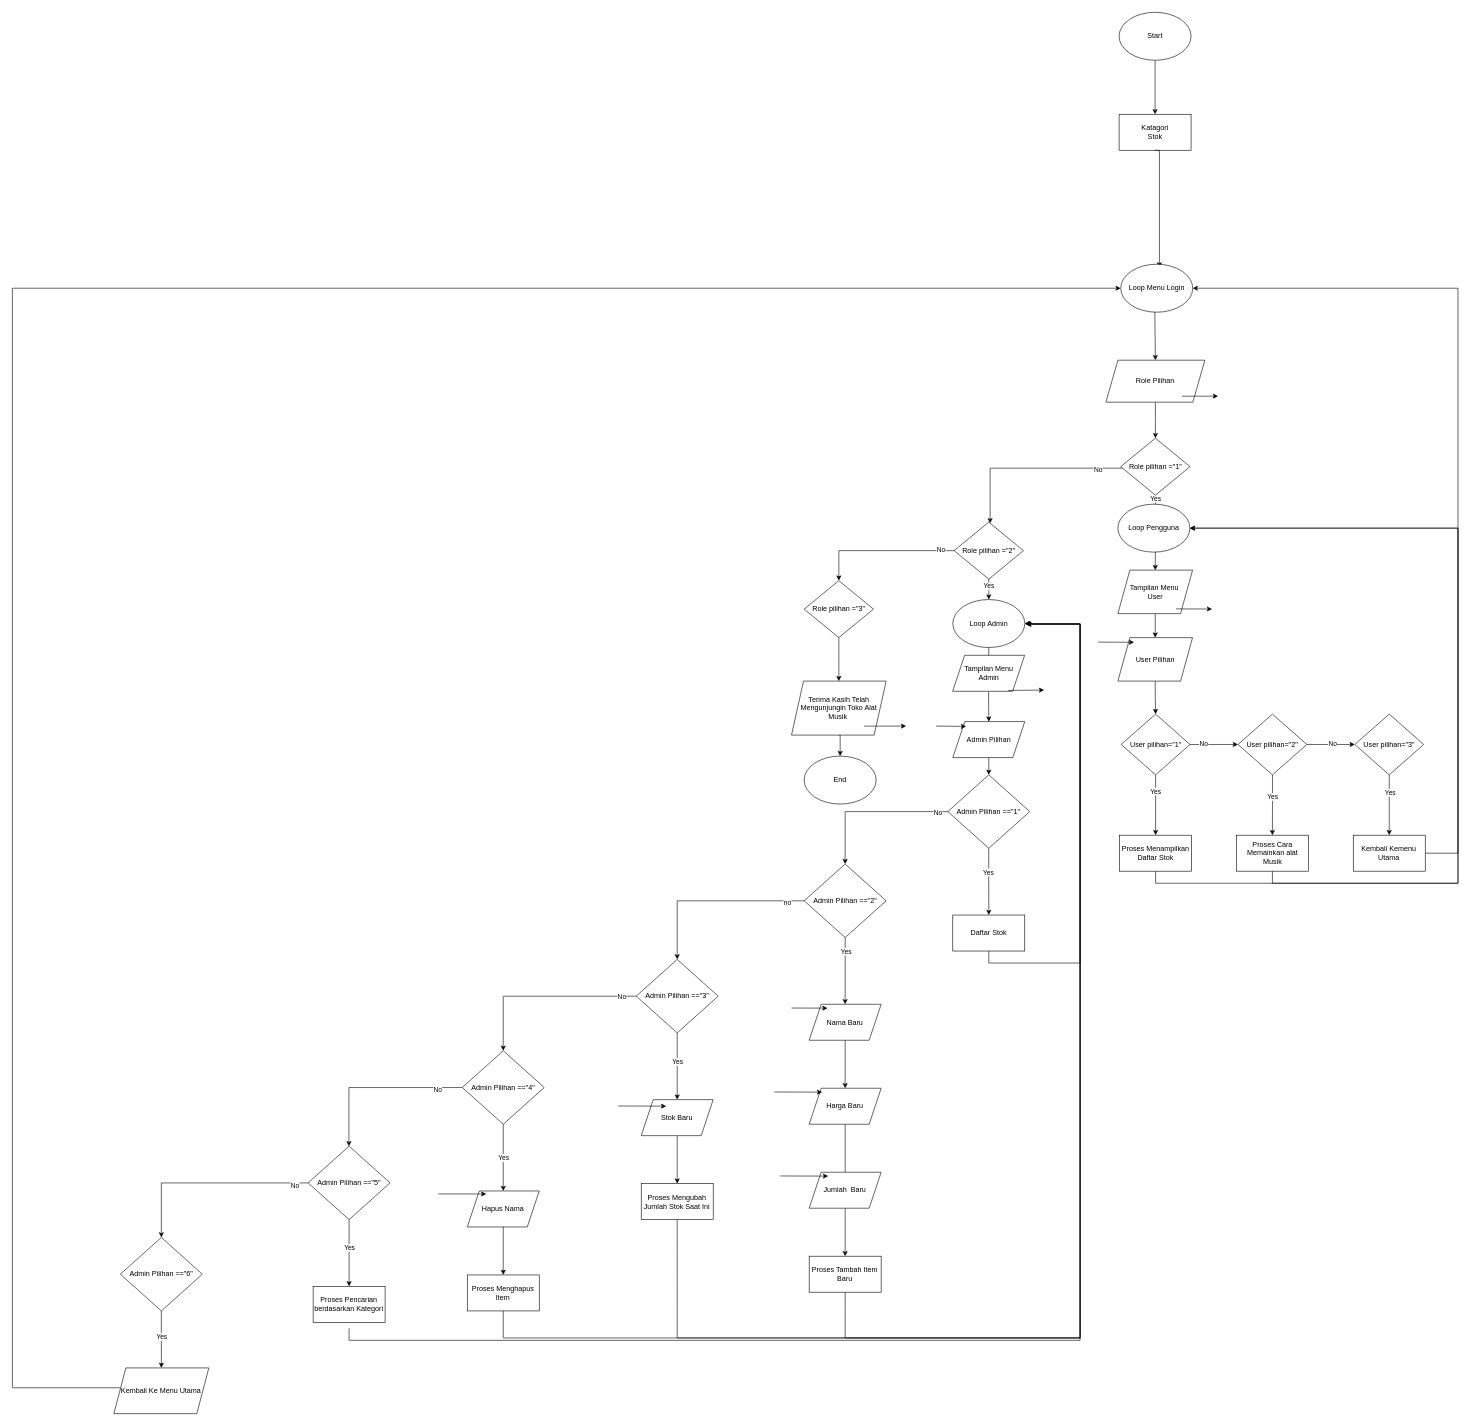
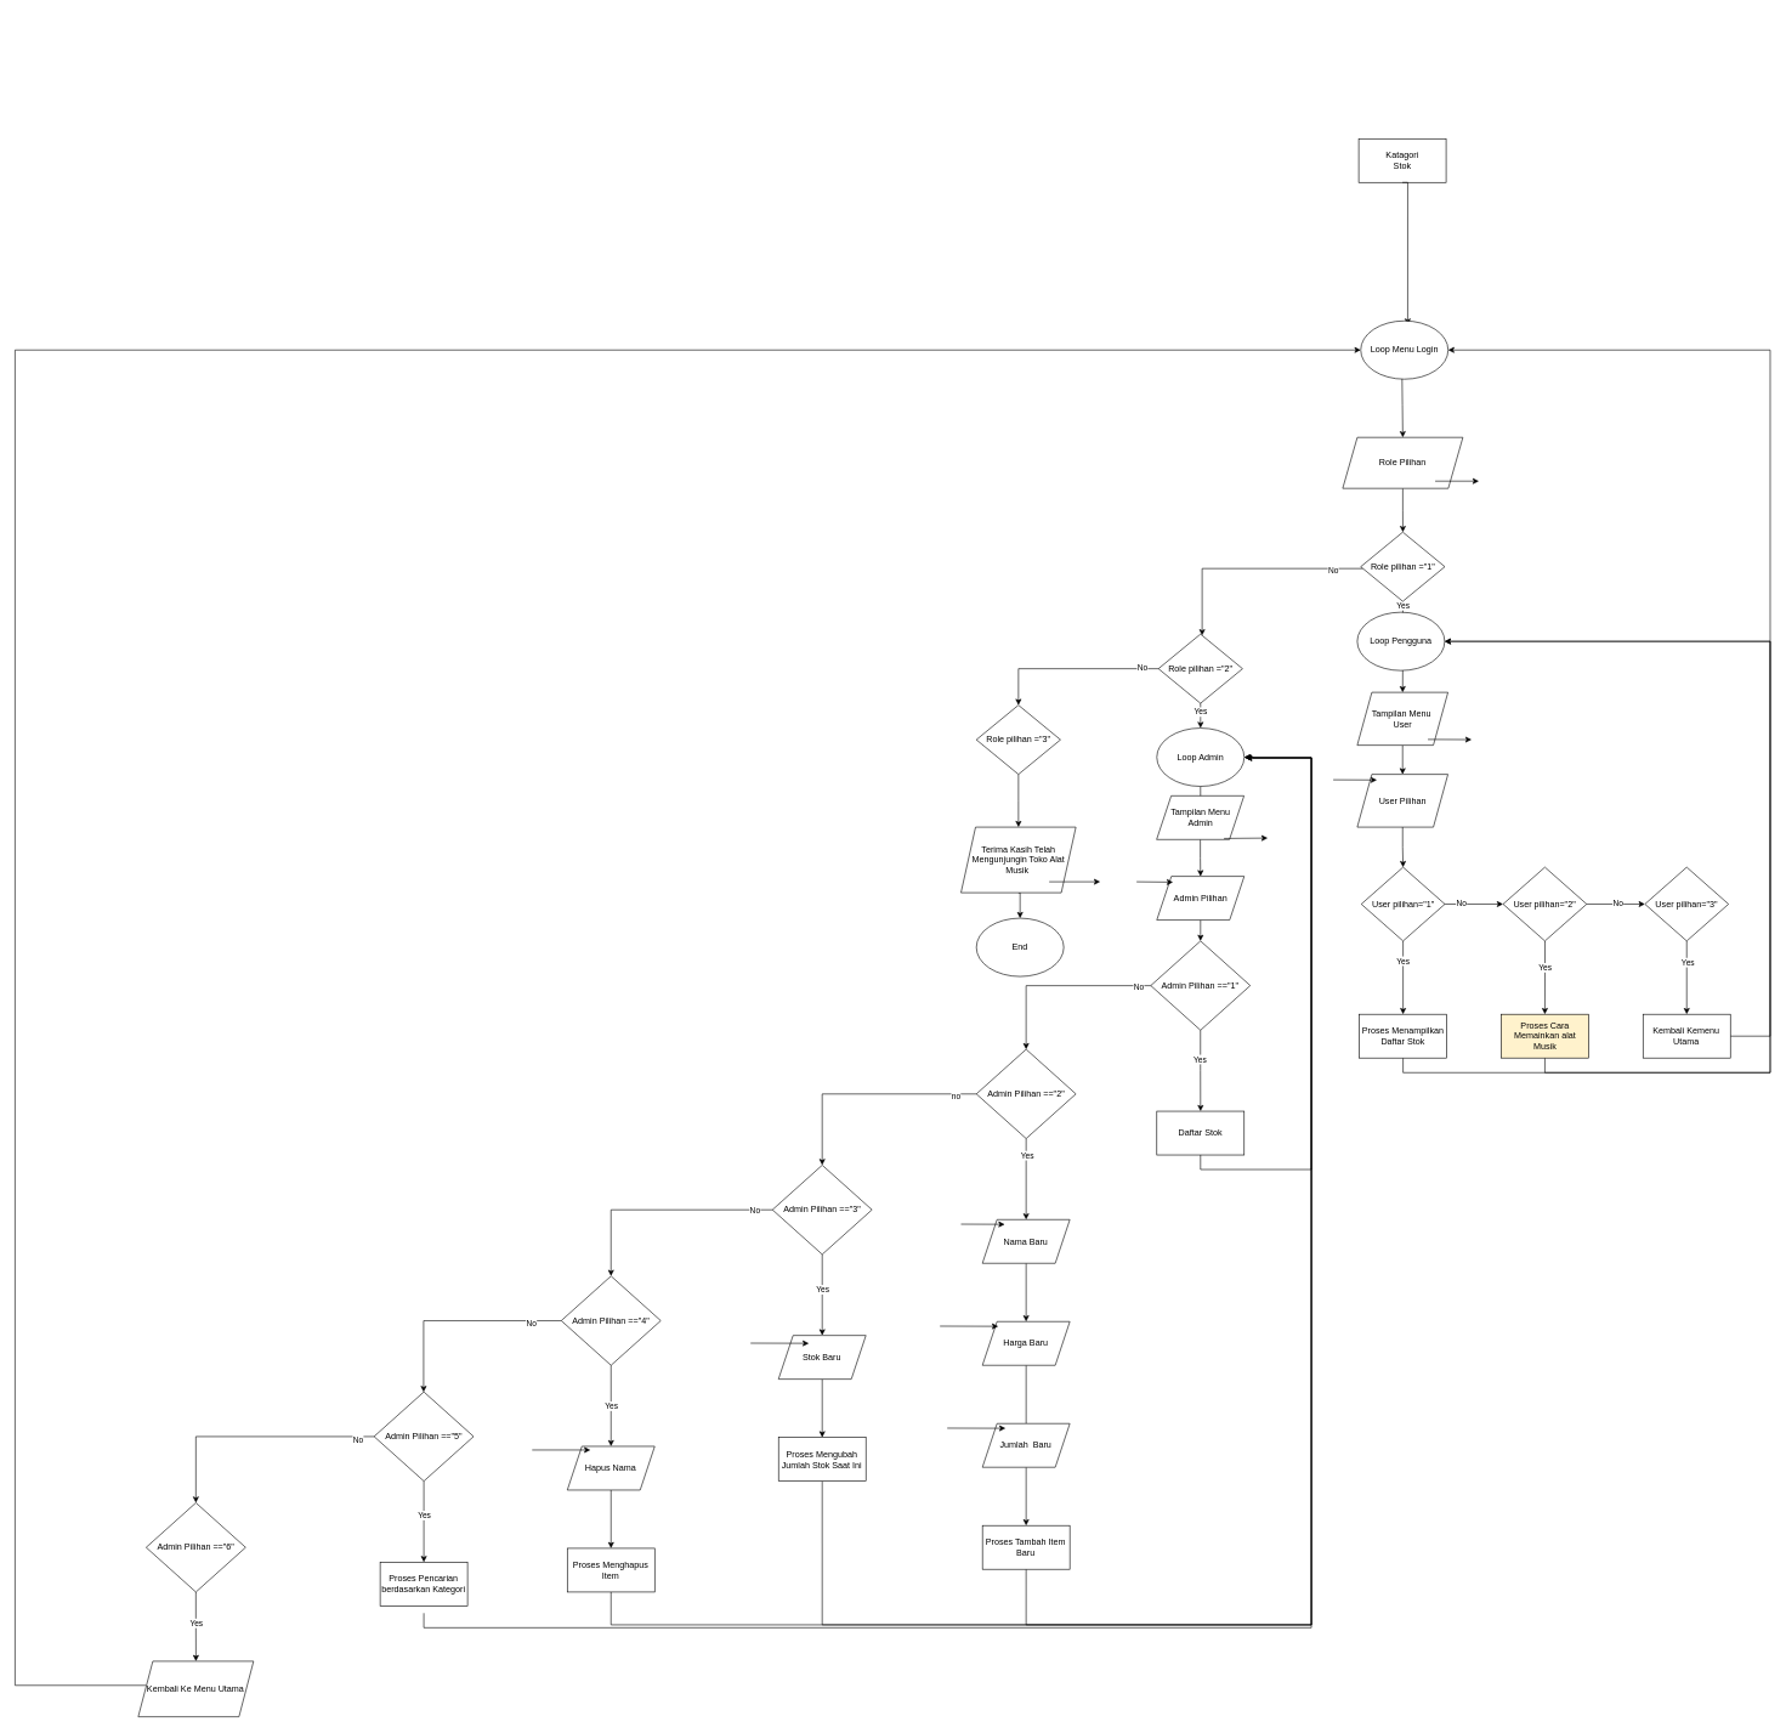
- <mxCell id="3" value="Start" style="ellipse;whiteSpace=wrap;html=1;" vertex="1" parent="1"><mxGeometry x="1865" y="20" width="120" height="80" as="geometry" /></mxCell>
- <mxCell id="2" value="" style="edgeStyle=orthogonalEdgeStyle;rounded=0;orthogonalLoop=1;jettySize=auto;html=1;" edge="1" parent="1" source="3" target="107"><mxGeometry relative="1" as="geometry" /></mxCell>
- <mxCell id="32" value="Proses Cara Memainkan alat Musik" style="whiteSpace=wrap;html=1;" vertex="1" parent="1"><mxGeometry x="2060.625" y="1391.875" width="120" height="60" as="geometry" /></mxCell>
+ <mxCell id="32" value="Proses Cara Memainkan alat Musik" style="whiteSpace=wrap;html=1;fillColor=#fff2cc;" vertex="1" parent="1"><mxGeometry x="2060.625" y="1391.875" width="120" height="60" as="geometry" /></mxCell>
